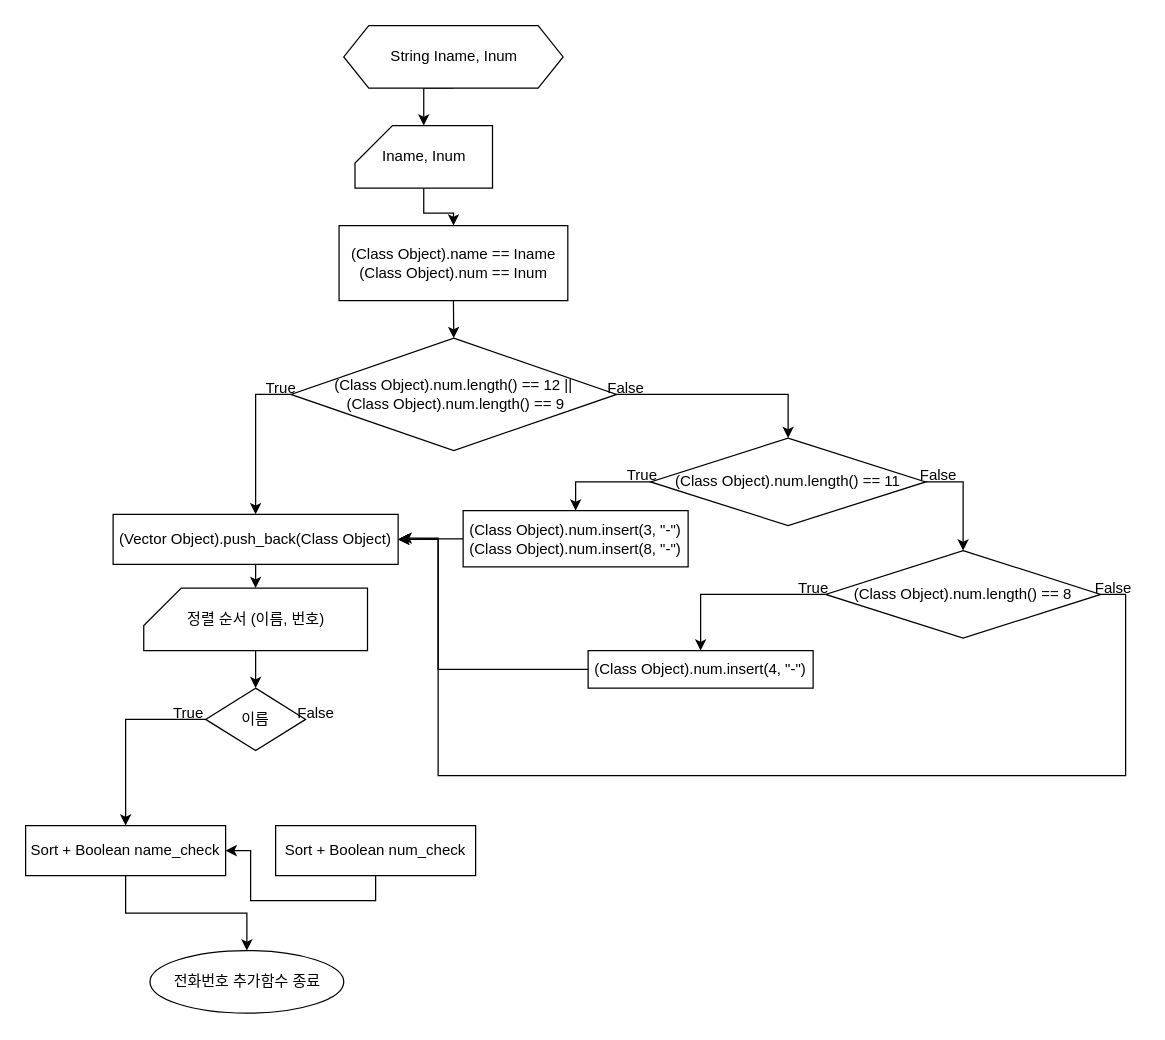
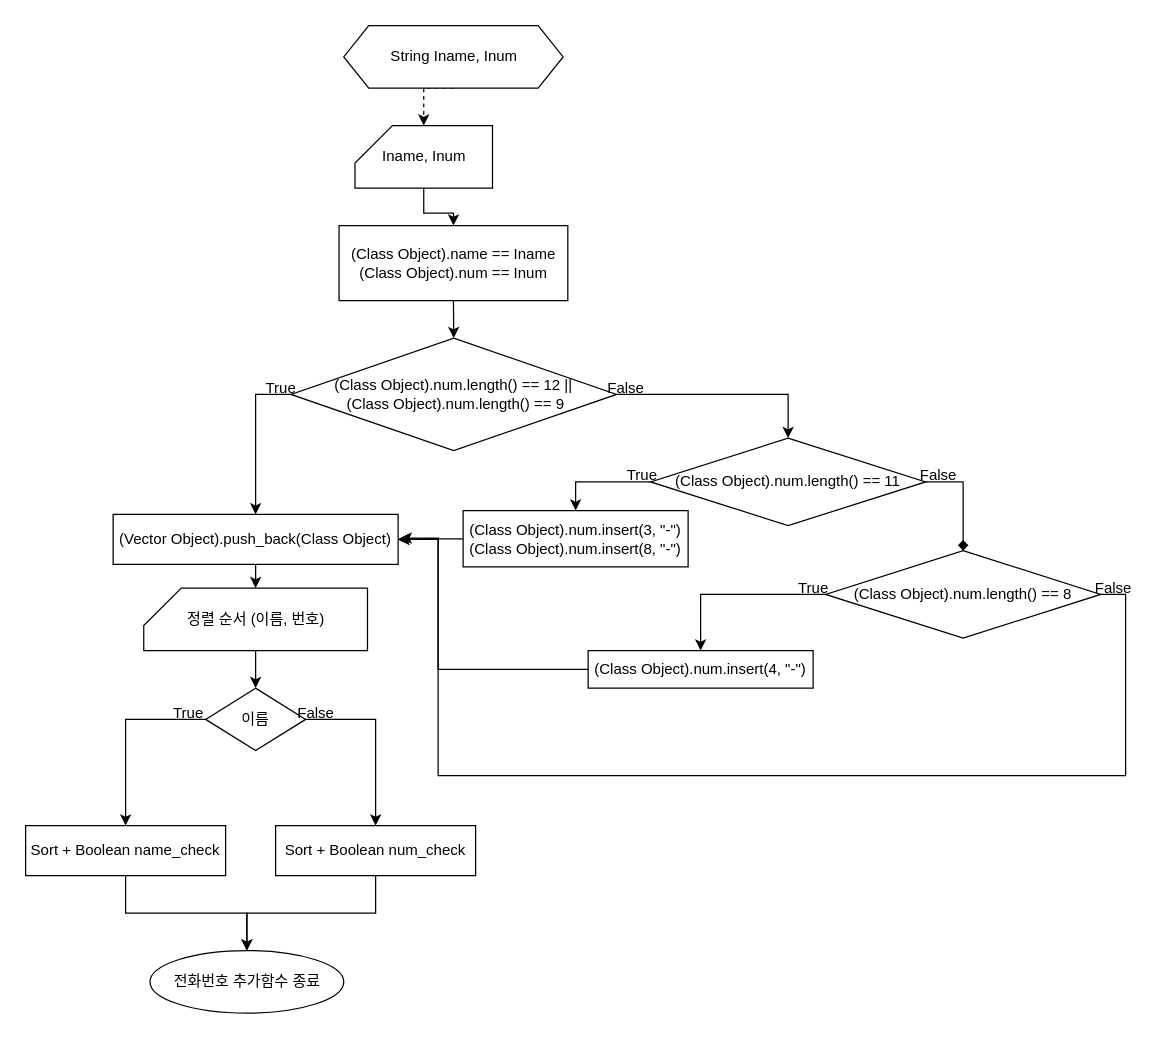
- <mxCell id="2" style="edgeStyle=orthogonalEdgeStyle;rounded=0;orthogonalLoop=1;jettySize=auto;html=1;exitX=0.5;exitY=1;exitDx=0;exitDy=0;entryX=0.5;entryY=0;entryDx=0;entryDy=0;entryPerimeter=0;" parent="1" source="3" target="5" edge="1"><mxGeometry relative="1" as="geometry" /></mxCell>
+ <mxCell id="2" style="edgeStyle=orthogonalEdgeStyle;rounded=0;orthogonalLoop=1;jettySize=auto;html=1;exitX=0.5;exitY=1;exitDx=0;exitDy=0;entryX=0.5;entryY=0;entryDx=0;entryDy=0;entryPerimeter=0;dashed=1;" parent="1" source="3" target="5" edge="1"><mxGeometry relative="1" as="geometry" /></mxCell>
- <mxCell id="23" style="edgeStyle=orthogonalEdgeStyle;rounded=0;orthogonalLoop=1;jettySize=auto;html=1;exitX=1;exitY=0.5;exitDx=0;exitDy=0;entryX=0.5;entryY=0;entryDx=0;entryDy=0;" parent="1" source="24" target="27" edge="1"><mxGeometry relative="1" as="geometry" /></mxCell>
+ <mxCell id="23" style="edgeStyle=orthogonalEdgeStyle;rounded=0;orthogonalLoop=1;jettySize=auto;html=1;exitX=1;exitY=0.5;exitDx=0;exitDy=0;entryX=0.5;entryY=0;entryDx=0;entryDy=0;endArrow=diamond;" parent="1" source="24" target="27" edge="1"><mxGeometry relative="1" as="geometry" /></mxCell>
+ <mxCell id="16" style="edgeStyle=orthogonalEdgeStyle;rounded=0;orthogonalLoop=1;jettySize=auto;html=1;exitX=1;exitY=0.5;exitDx=0;exitDy=0;entryX=0.5;entryY=0;entryDx=0;entryDy=0;" parent="1" source="17" target="21" edge="1"><mxGeometry relative="1" as="geometry" /></mxCell>
- <mxCell id="20" style="edgeStyle=orthogonalEdgeStyle;rounded=0;orthogonalLoop=1;jettySize=auto;html=1;exitX=0.5;exitY=1;exitDx=0;exitDy=0;" parent="1" source="21" target="19" edge="1"><mxGeometry relative="1" as="geometry"><mxPoint x="200" y="730" as="targetPoint" /></mxGeometry></mxCell>
+ <mxCell id="20" style="edgeStyle=orthogonalEdgeStyle;rounded=0;orthogonalLoop=1;jettySize=auto;html=1;exitX=0.5;exitY=1;exitDx=0;exitDy=0;entryX=0.5;entryY=0;entryDx=0;entryDy=0;" parent="1" source="21" target="40" edge="1"><mxGeometry relative="1" as="geometry"><mxPoint x="200" y="730" as="targetPoint" /></mxGeometry></mxCell>
